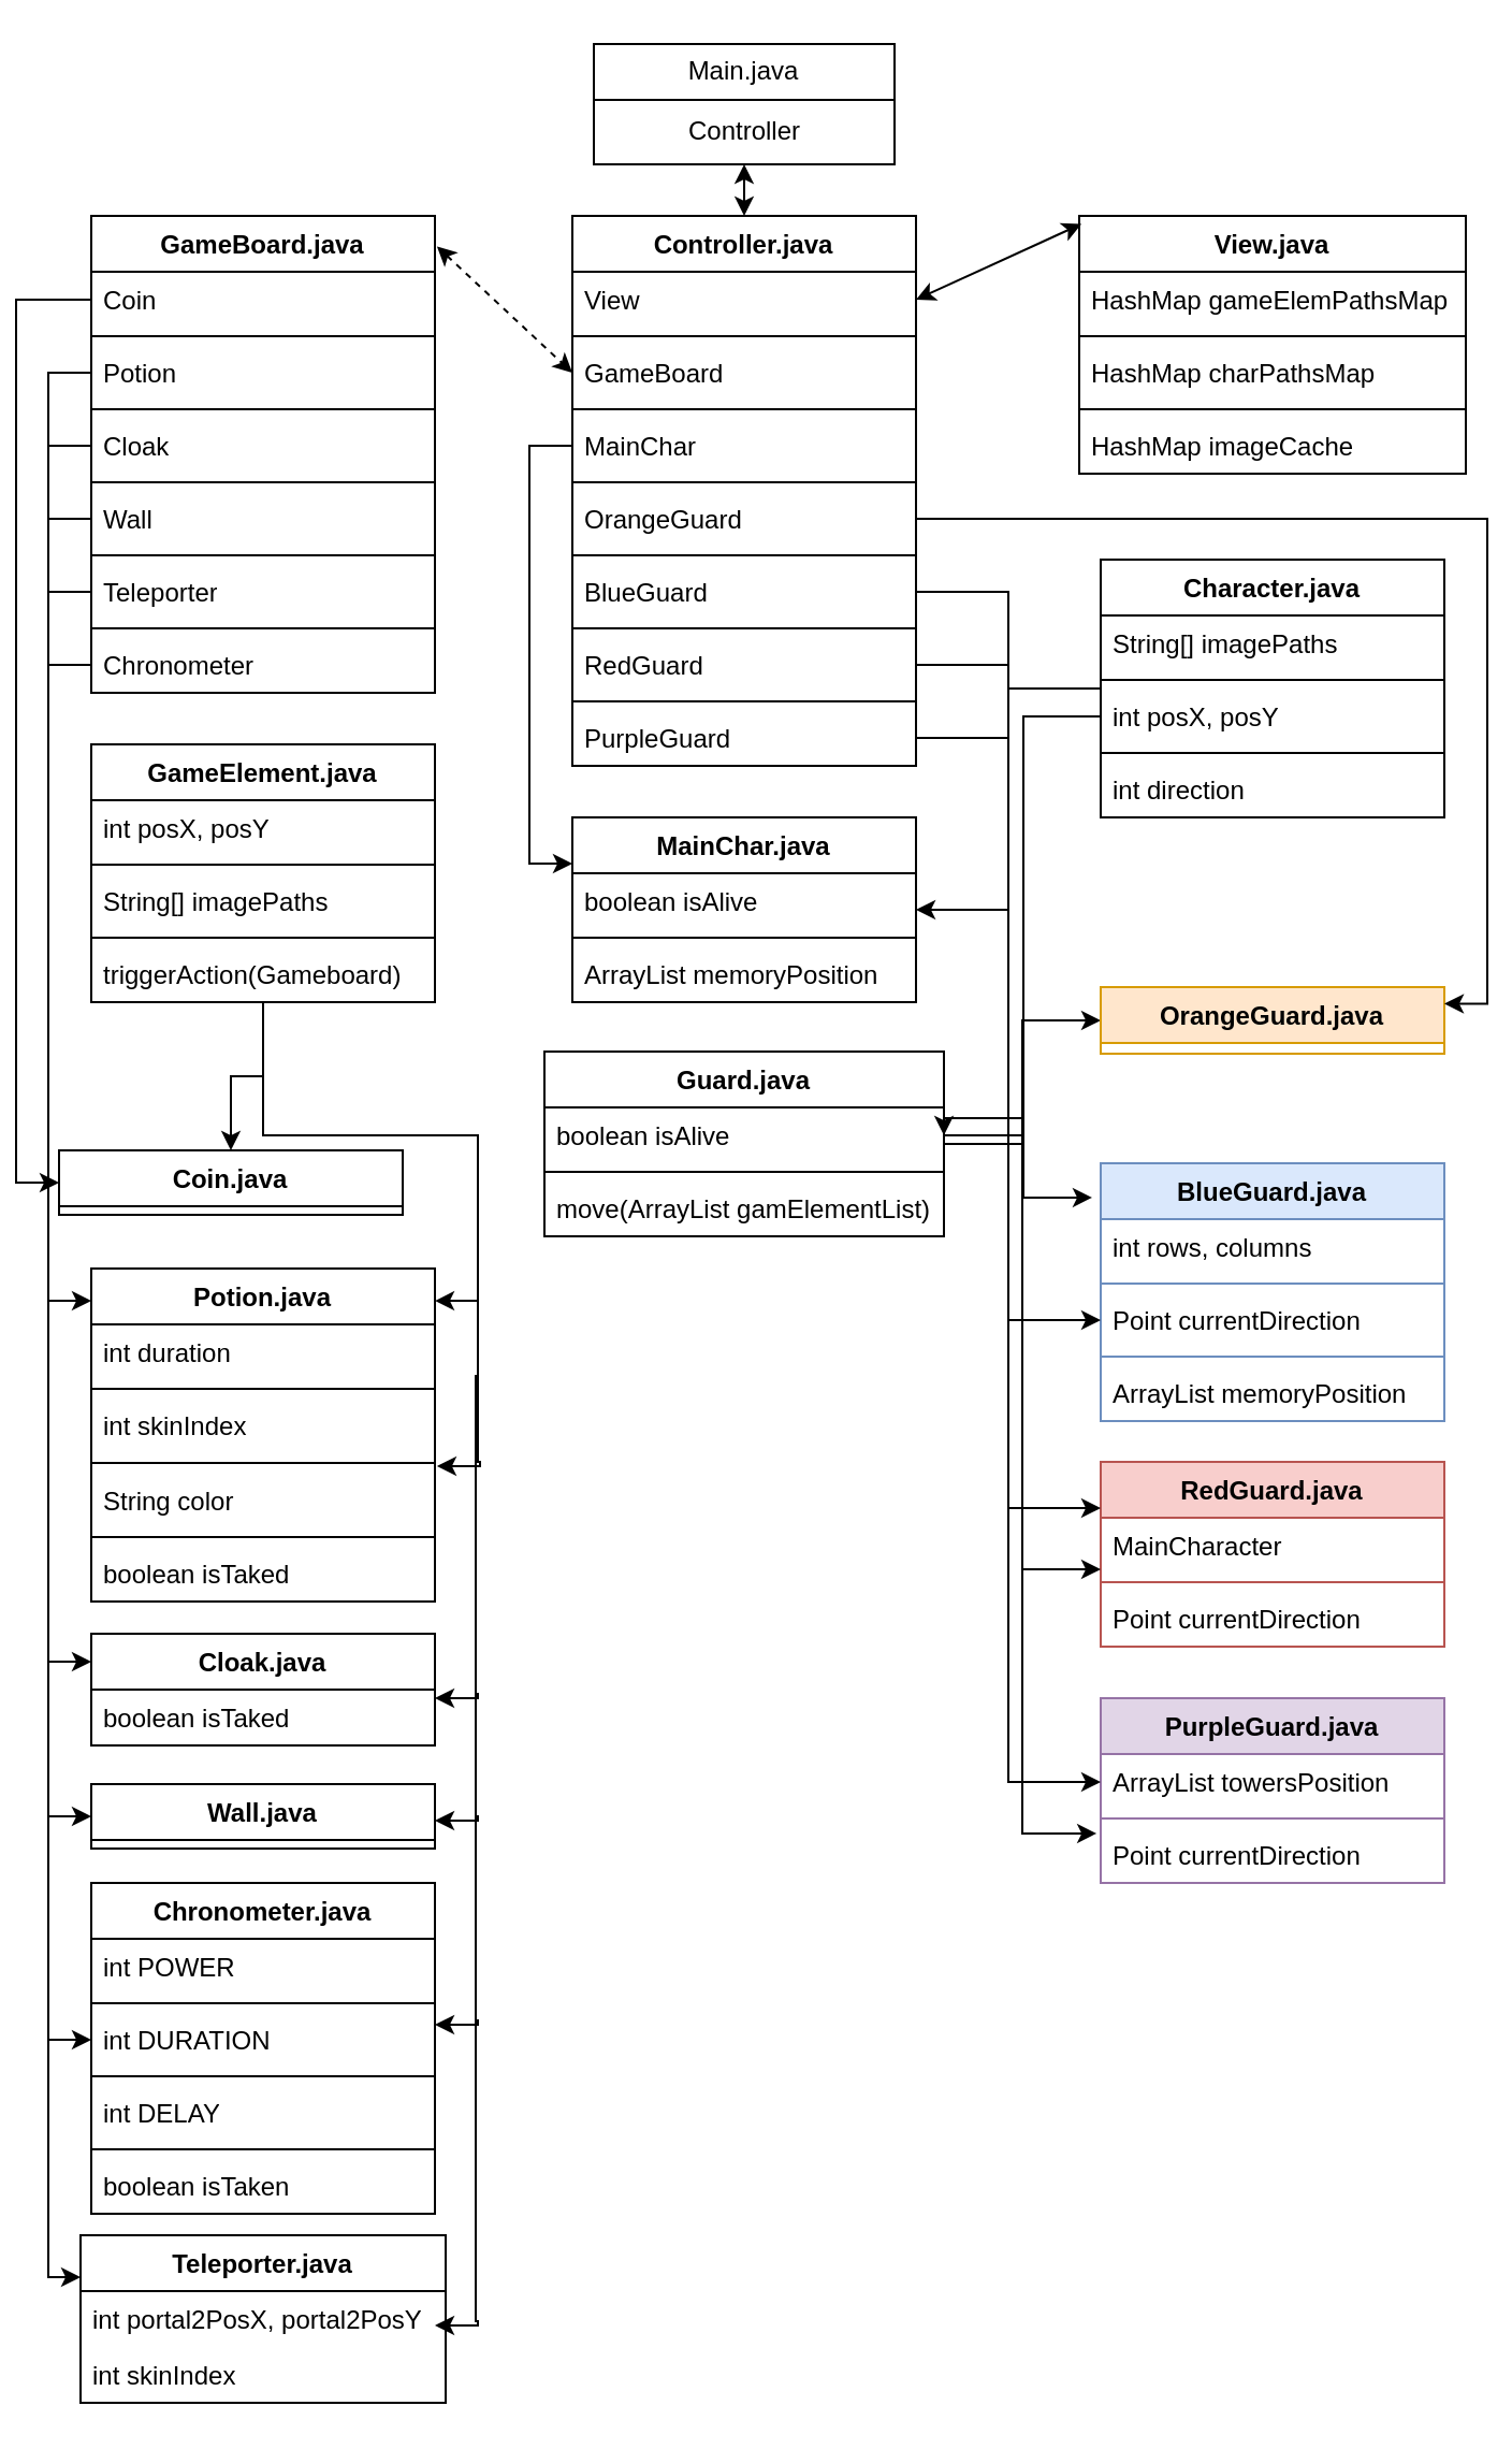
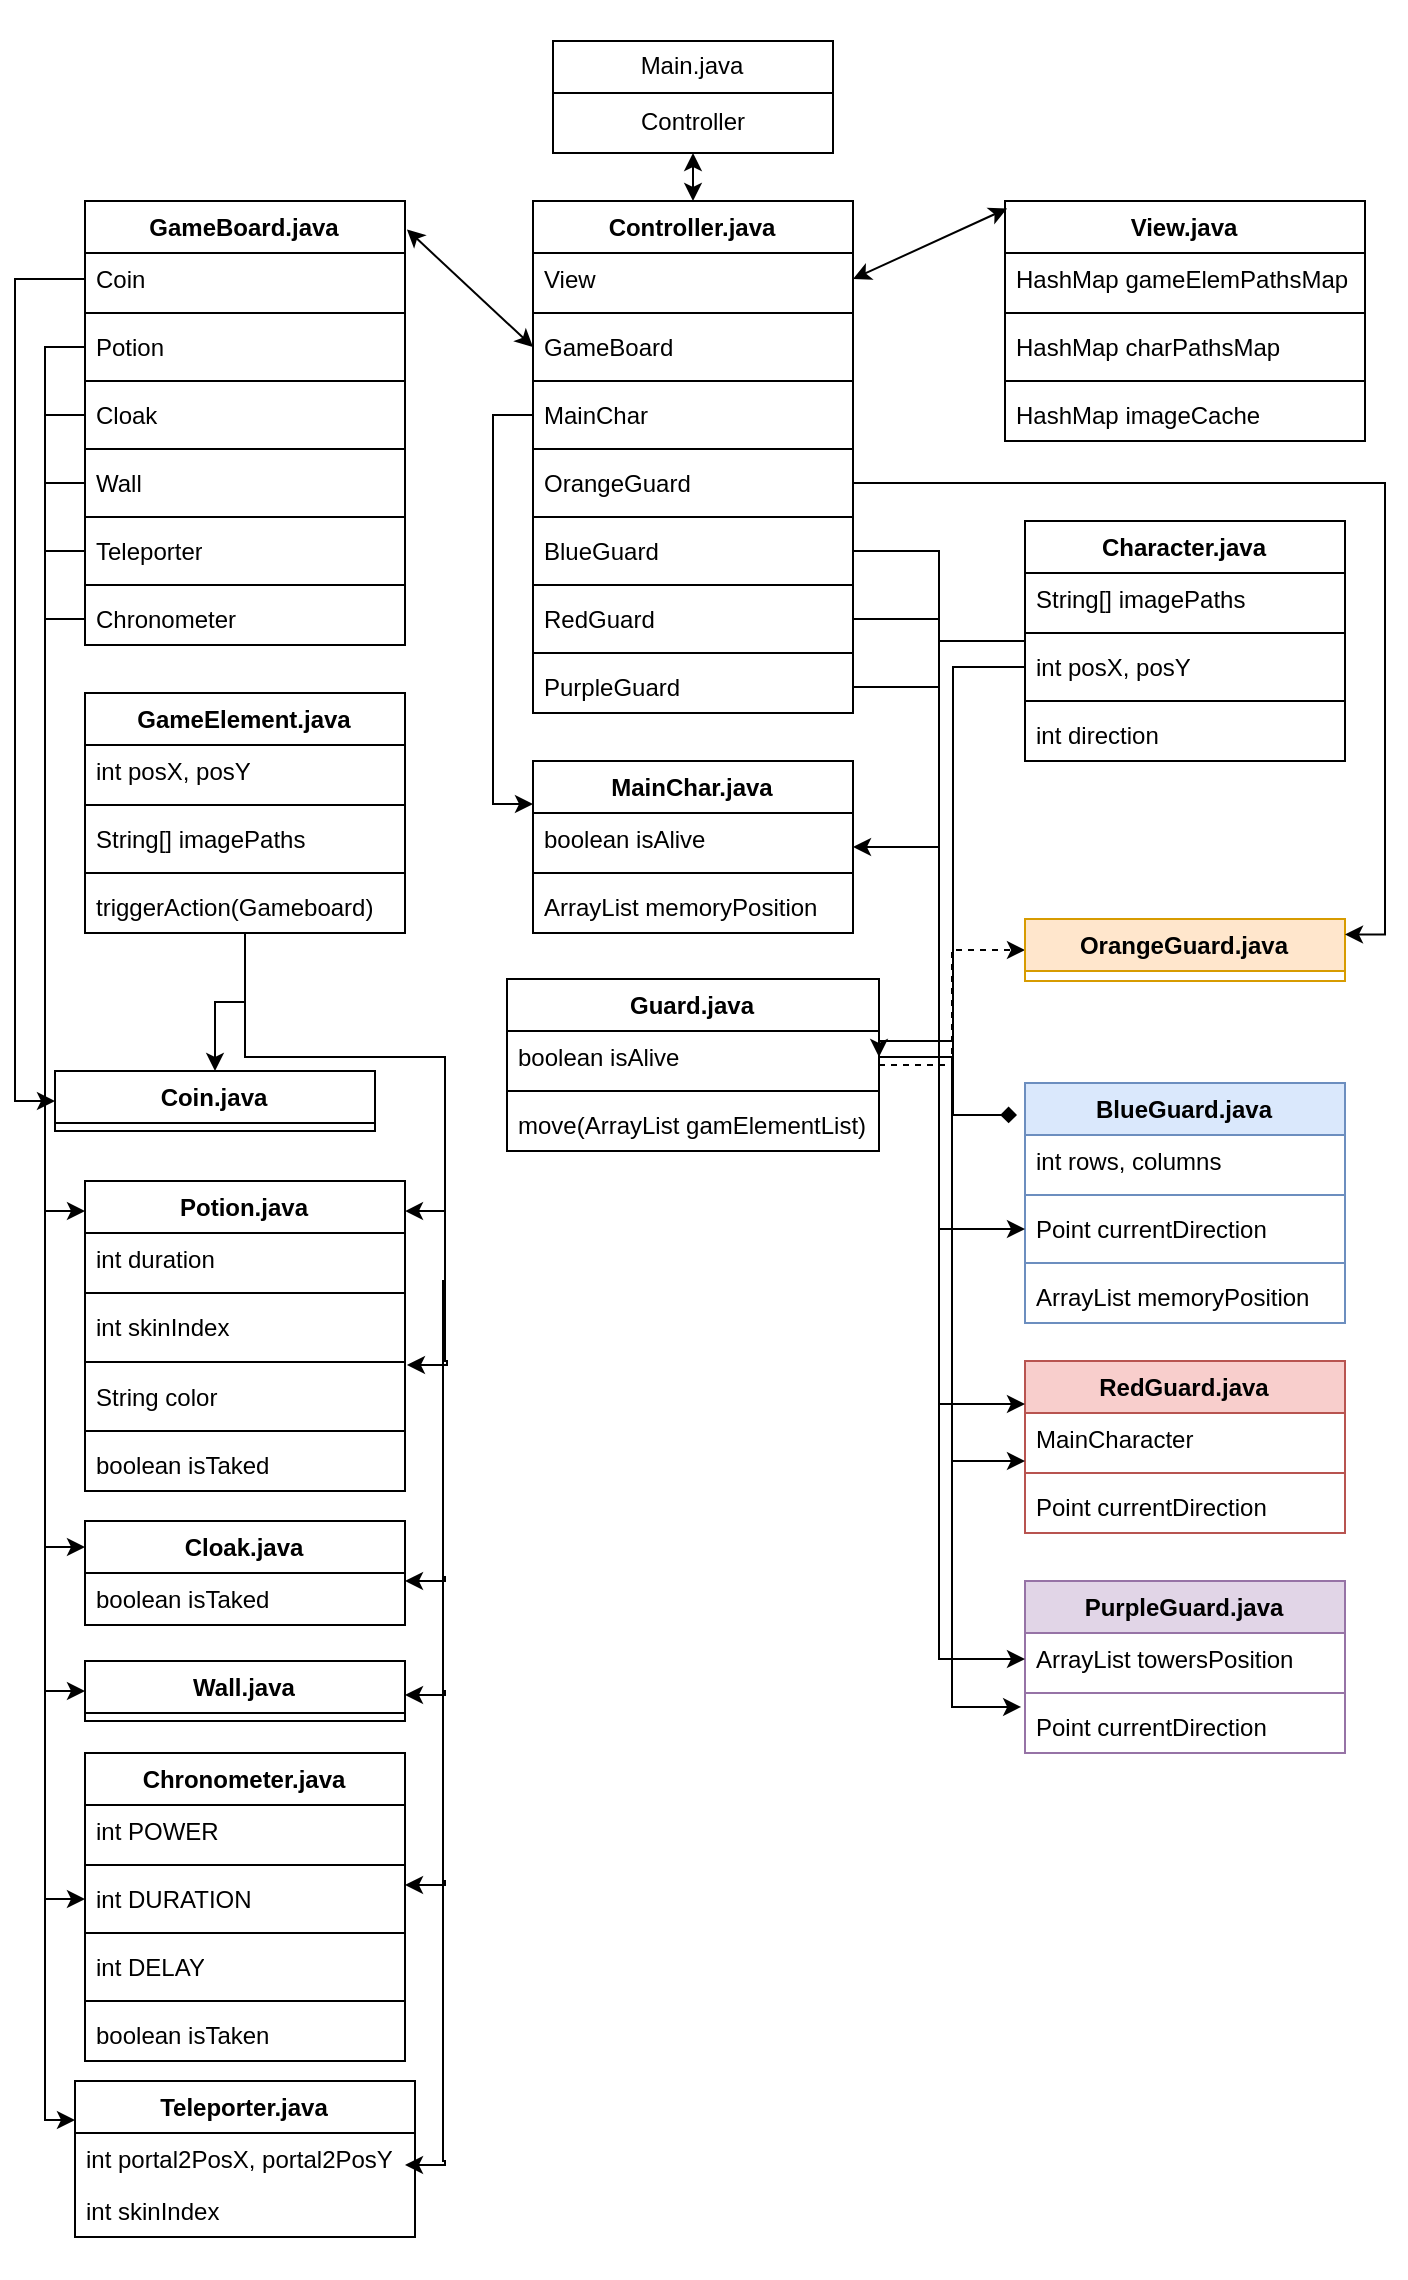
- <mxCell id="36" value="" style="endArrow=classic;startArrow=classic;html=1;rounded=0;exitX=1.006;exitY=0.064;exitDx=0;exitDy=0;exitPerimeter=0;entryX=0;entryY=0.5;entryDx=0;entryDy=0;dashed=1;" edge="1" parent="1" source="18" target="7"><mxGeometry width="50" height="50" relative="1" as="geometry"><mxPoint x="315" y="310" as="sourcePoint" /><mxPoint x="365" y="260" as="targetPoint" /></mxGeometry></mxCell>
+ <mxCell id="36" value="" style="endArrow=classic;startArrow=classic;html=1;rounded=0;exitX=1.006;exitY=0.064;exitDx=0;exitDy=0;exitPerimeter=0;entryX=0;entryY=0.5;entryDx=0;entryDy=0;" edge="1" parent="1" source="18" target="7"><mxGeometry width="50" height="50" relative="1" as="geometry"><mxPoint x="315" y="310" as="sourcePoint" /><mxPoint x="365" y="260" as="targetPoint" /></mxGeometry></mxCell>
- <mxCell id="58" style="edgeStyle=orthogonalEdgeStyle;rounded=0;orthogonalLoop=1;jettySize=auto;html=1;" edge="1" parent="1" source="59" target="63"><mxGeometry relative="1" as="geometry" /></mxCell>
+ <mxCell id="58" style="edgeStyle=orthogonalEdgeStyle;rounded=0;orthogonalLoop=1;jettySize=auto;html=1;dashed=1;" edge="1" parent="1" source="59" target="63"><mxGeometry relative="1" as="geometry" /></mxCell>
- <mxCell id="83" style="edgeStyle=orthogonalEdgeStyle;rounded=0;orthogonalLoop=1;jettySize=auto;html=1;entryX=-0.025;entryY=0.133;entryDx=0;entryDy=0;entryPerimeter=0;" edge="1" parent="1" source="59" target="66"><mxGeometry relative="1" as="geometry"><Array as="points"><mxPoint x="469" y="520" /><mxPoint x="469" y="557" /></Array></mxGeometry></mxCell>
+ <mxCell id="83" style="edgeStyle=orthogonalEdgeStyle;rounded=0;orthogonalLoop=1;jettySize=auto;html=1;entryX=-0.025;entryY=0.133;entryDx=0;entryDy=0;entryPerimeter=0;endArrow=diamond;" edge="1" parent="1" source="59" target="66"><mxGeometry relative="1" as="geometry"><Array as="points"><mxPoint x="469" y="520" /><mxPoint x="469" y="557" /></Array></mxGeometry></mxCell>
